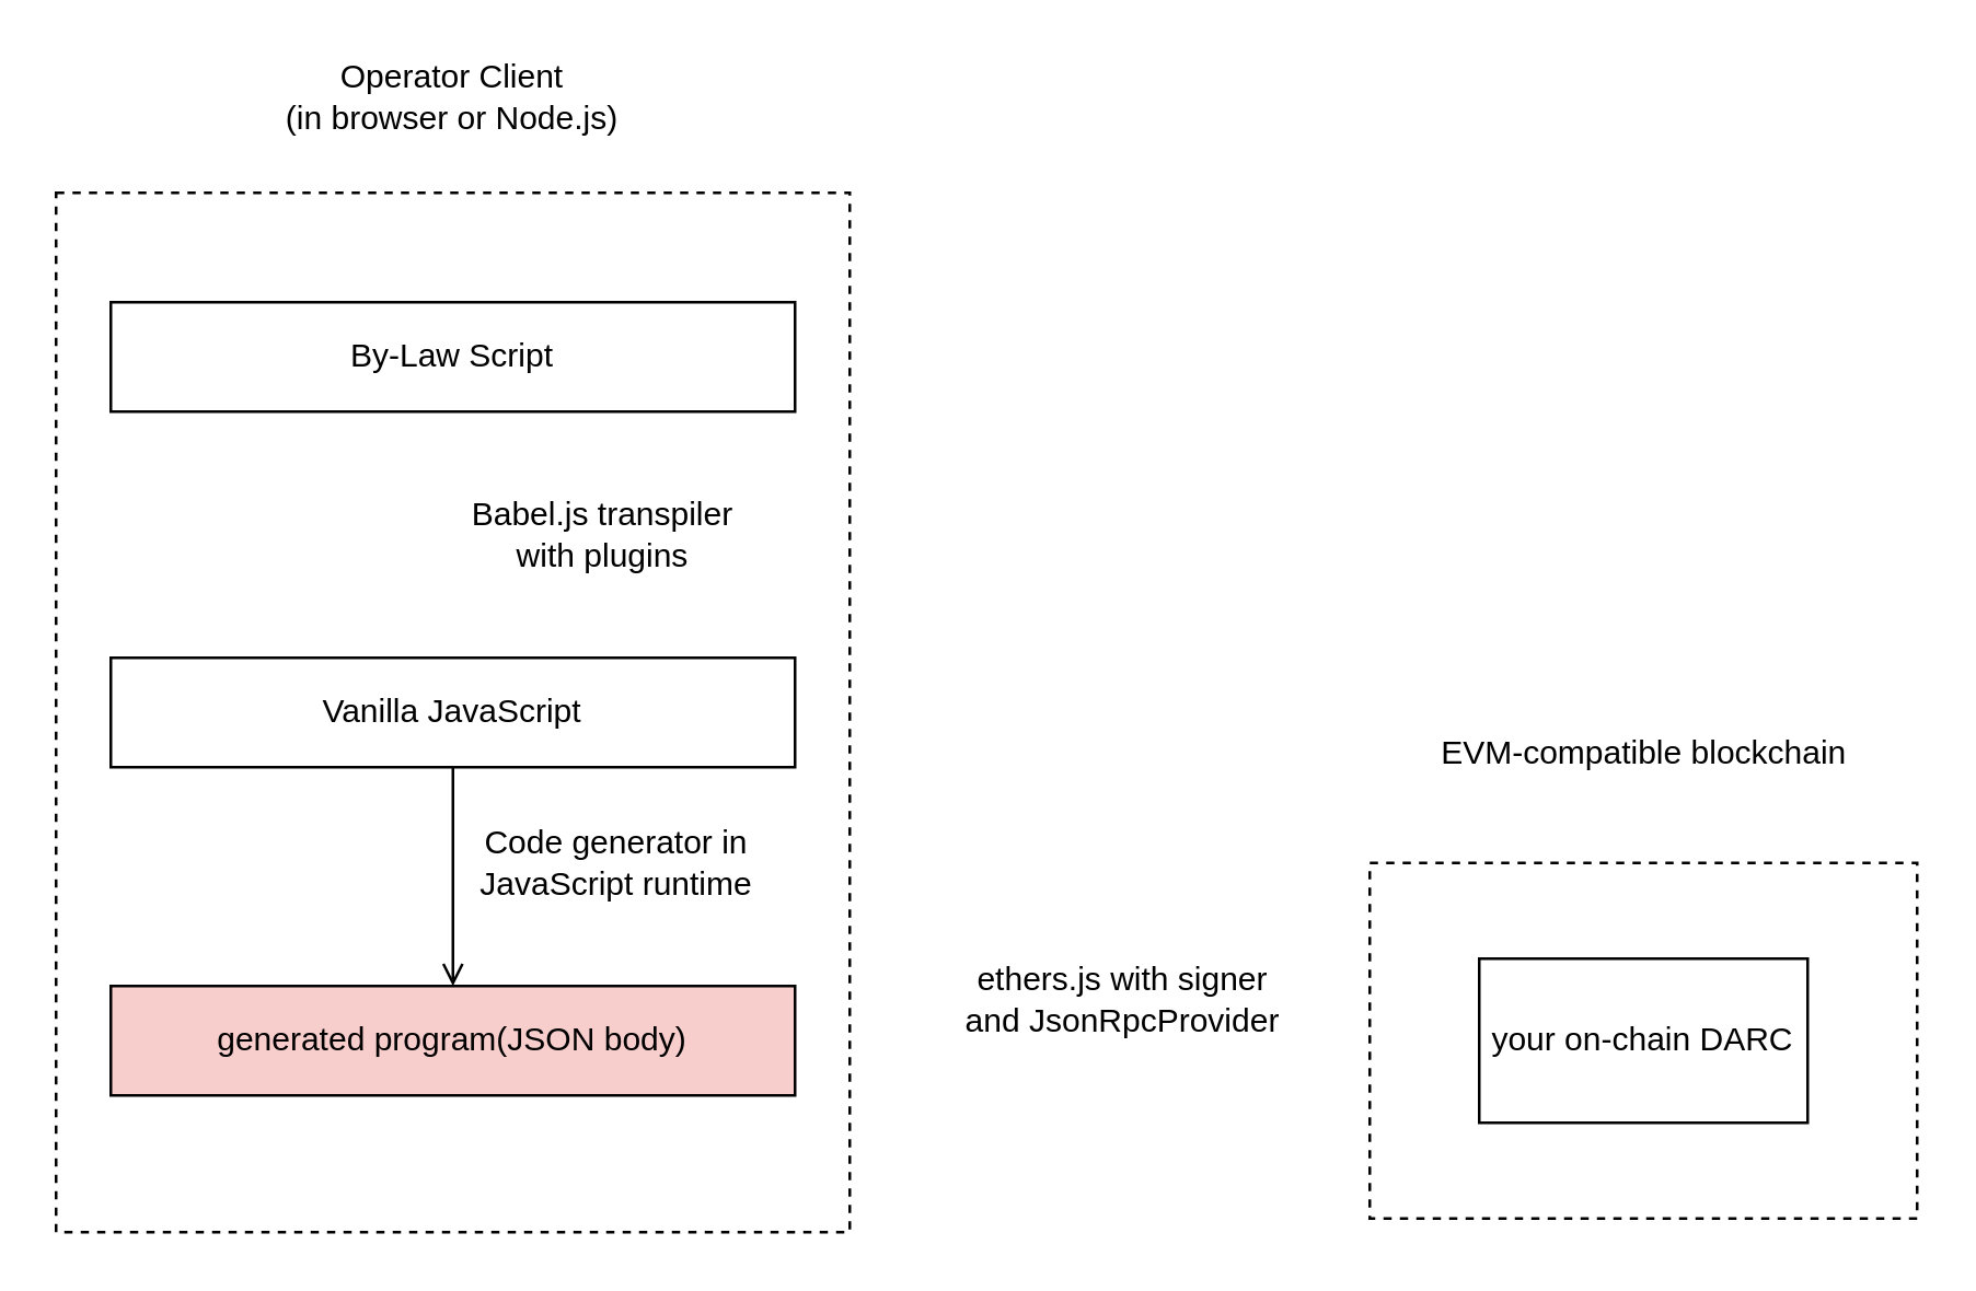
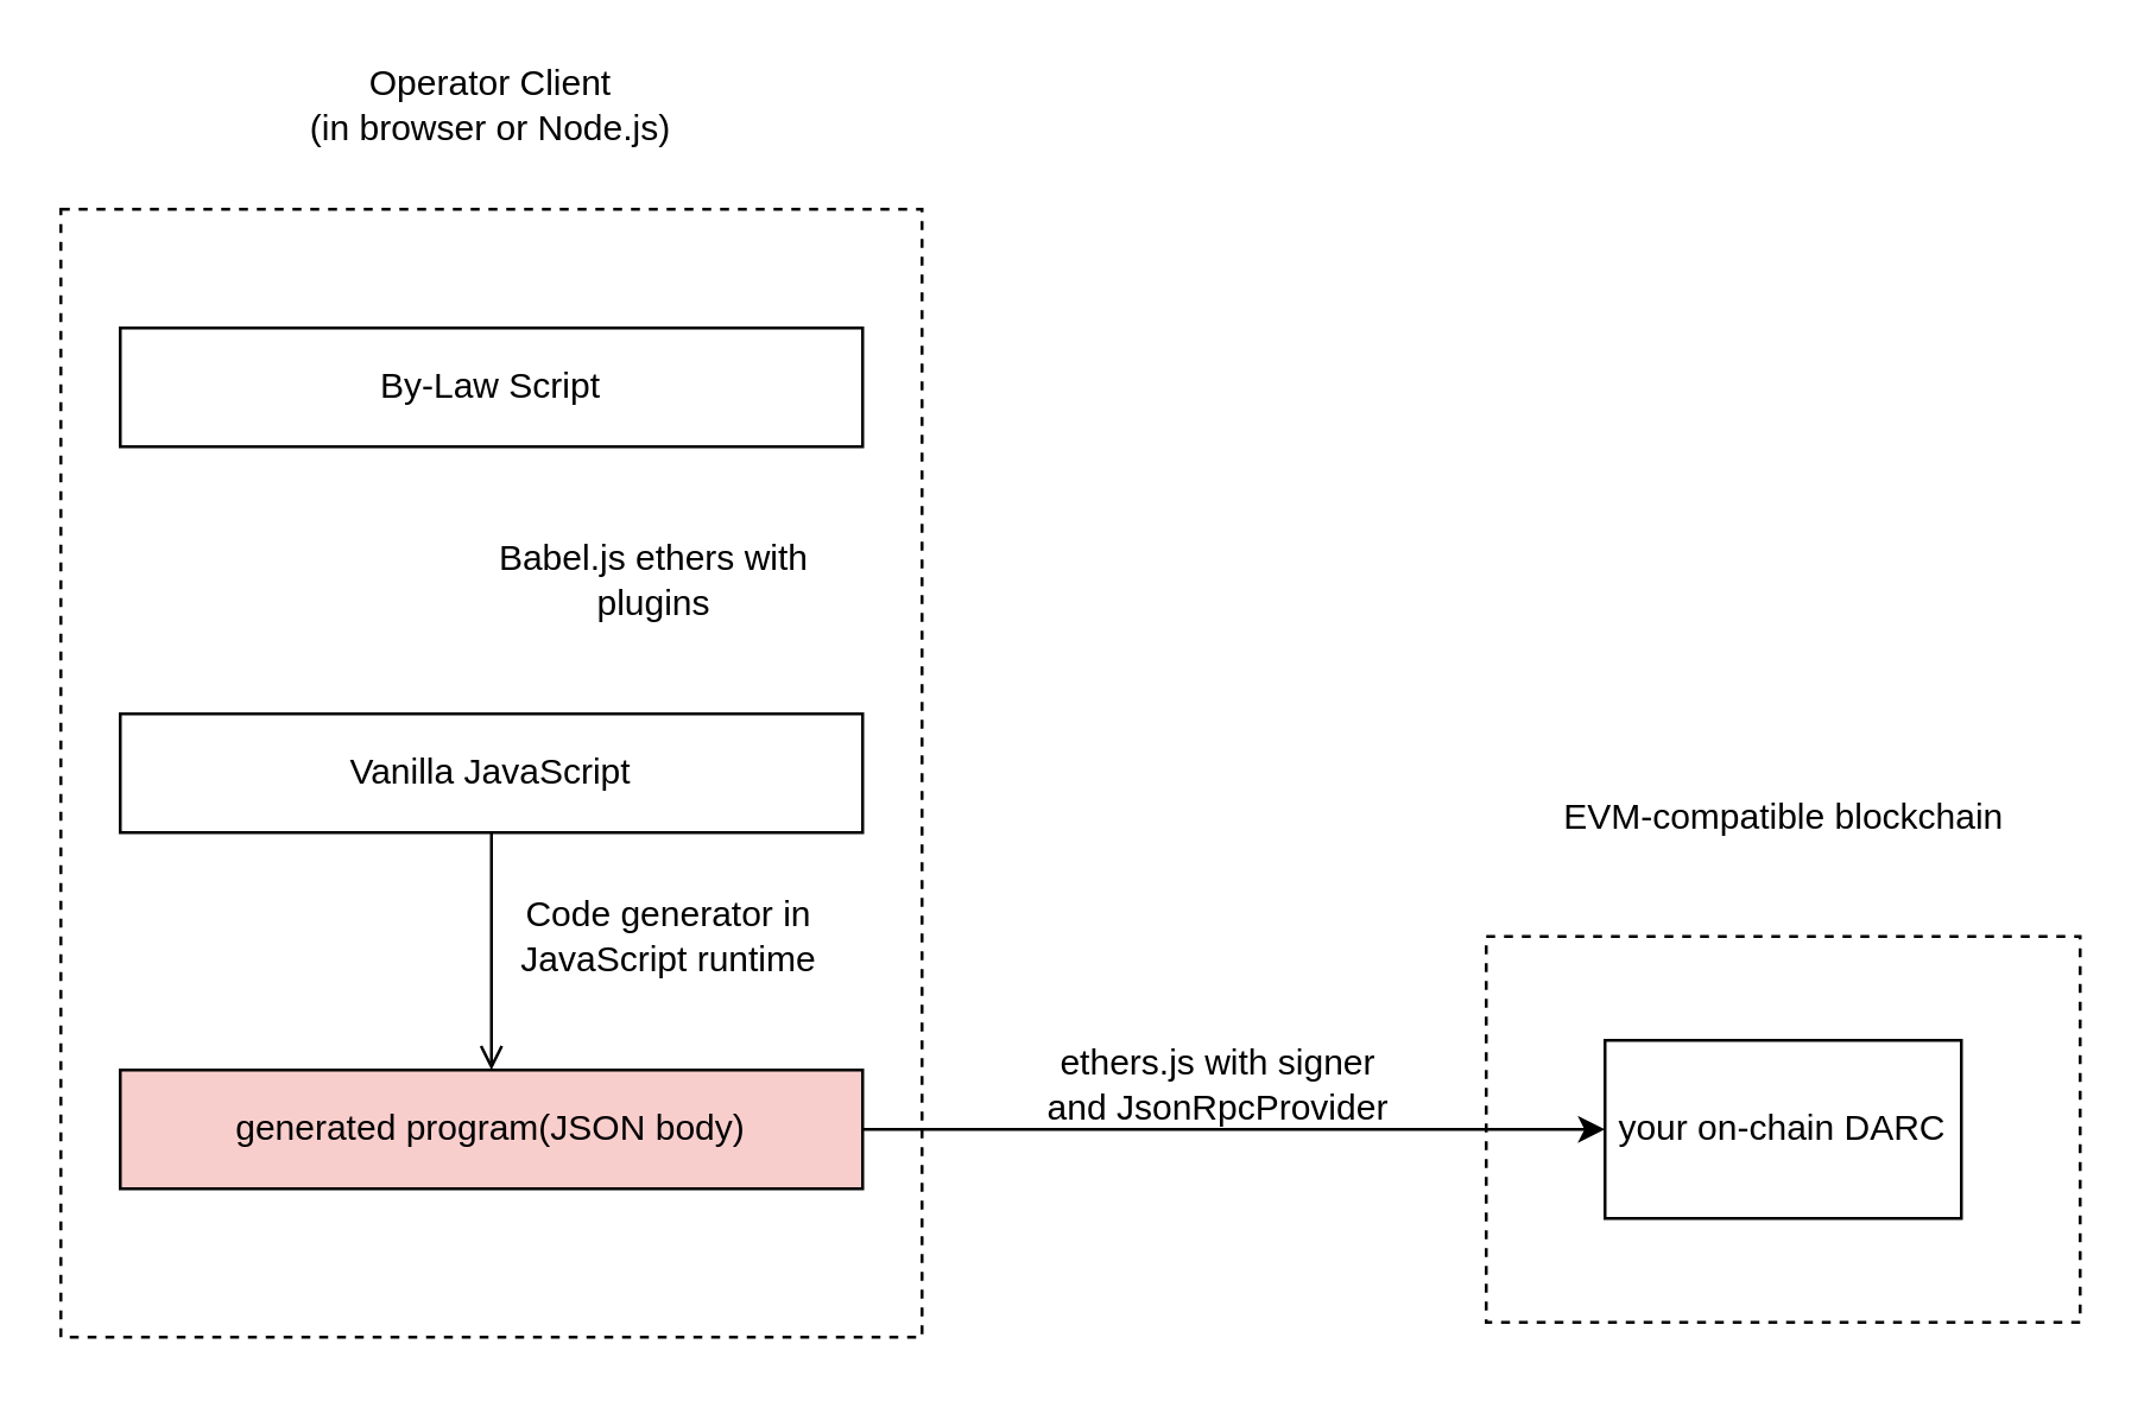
- <mxCell id="12" value="Babel.js transpiler with plugins" style="text;html=1;strokeColor=none;fillColor=none;align=center;verticalAlign=middle;whiteSpace=wrap;rounded=0;" parent="1" vertex="1"><mxGeometry x="160" y="180" width="120" height="30" as="geometry" /></mxCell>
+ <mxCell id="12" value="Babel.js ethers with plugins" style="text;html=1;strokeColor=none;fillColor=none;align=center;verticalAlign=middle;whiteSpace=wrap;rounded=0;" parent="1" vertex="1"><mxGeometry x="160" y="180" width="120" height="30" as="geometry" /></mxCell>
+ <mxCell id="11" style="edgeStyle=orthogonalEdgeStyle;rounded=0;orthogonalLoop=1;jettySize=auto;html=1;" parent="1" source="6" target="10" edge="1"><mxGeometry relative="1" as="geometry" /></mxCell>
